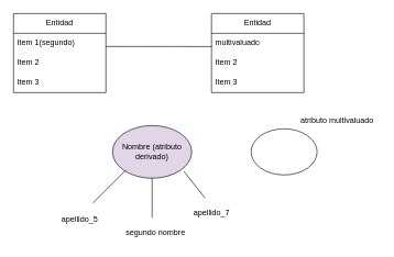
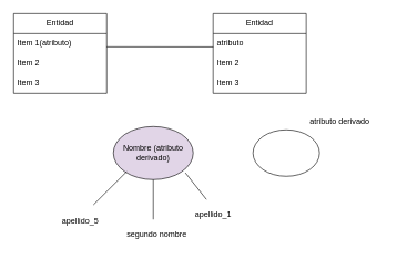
- <mxCell id="3" value="Item 1(segundo)" style="text;strokeColor=none;fillColor=none;align=left;verticalAlign=middle;spacingLeft=4;spacingRight=4;overflow=hidden;points=[[0,0.5],[1,0.5]];portConstraint=eastwest;rotatable=0;whiteSpace=wrap;html=1;" vertex="1" parent="2"><mxGeometry y="30" width="140" height="30" as="geometry" /></mxCell>
+ <mxCell id="3" value="Item 1(atributo)" style="text;strokeColor=none;fillColor=none;align=left;verticalAlign=middle;spacingLeft=4;spacingRight=4;overflow=hidden;points=[[0,0.5],[1,0.5]];portConstraint=eastwest;rotatable=0;whiteSpace=wrap;html=1;" vertex="1" parent="2"><mxGeometry y="30" width="140" height="30" as="geometry" /></mxCell>
- <mxCell id="7" value="multivaluado" style="text;strokeColor=none;fillColor=none;align=left;verticalAlign=middle;spacingLeft=4;spacingRight=4;overflow=hidden;points=[[0,0.5],[1,0.5]];portConstraint=eastwest;rotatable=0;whiteSpace=wrap;html=1;" vertex="1" parent="6"><mxGeometry y="30" width="140" height="30" as="geometry" /></mxCell>
+ <mxCell id="7" value="atributo" style="text;strokeColor=none;fillColor=none;align=left;verticalAlign=middle;spacingLeft=4;spacingRight=4;overflow=hidden;points=[[0,0.5],[1,0.5]];portConstraint=eastwest;rotatable=0;whiteSpace=wrap;html=1;" vertex="1" parent="6"><mxGeometry y="30" width="140" height="30" as="geometry" /></mxCell>
- <mxCell id="19" value="atributo multivaluado" style="text;html=1;align=center;verticalAlign=middle;resizable=0;points=[];autosize=1;strokeColor=none;fillColor=none;" vertex="1" parent="1"><mxGeometry x="445" y="168" width="130" height="30" as="geometry" /></mxCell>
+ <mxCell id="19" value="atributo derivado" style="text;html=1;align=center;verticalAlign=middle;resizable=0;points=[];autosize=1;strokeColor=none;fillColor=none;" vertex="1" parent="1"><mxGeometry x="445" y="168" width="130" height="30" as="geometry" /></mxCell>
- <mxCell id="14" value="apellido_7" style="text;html=1;align=center;verticalAlign=middle;resizable=0;points=[];autosize=1;strokeColor=none;fillColor=none;" vertex="1" parent="1"><mxGeometry x="280" y="308" width="80" height="30" as="geometry" /></mxCell>
+ <mxCell id="14" value="apellido_1" style="text;html=1;align=center;verticalAlign=middle;resizable=0;points=[];autosize=1;strokeColor=none;fillColor=none;" vertex="1" parent="1"><mxGeometry x="280" y="308" width="80" height="30" as="geometry" /></mxCell>
